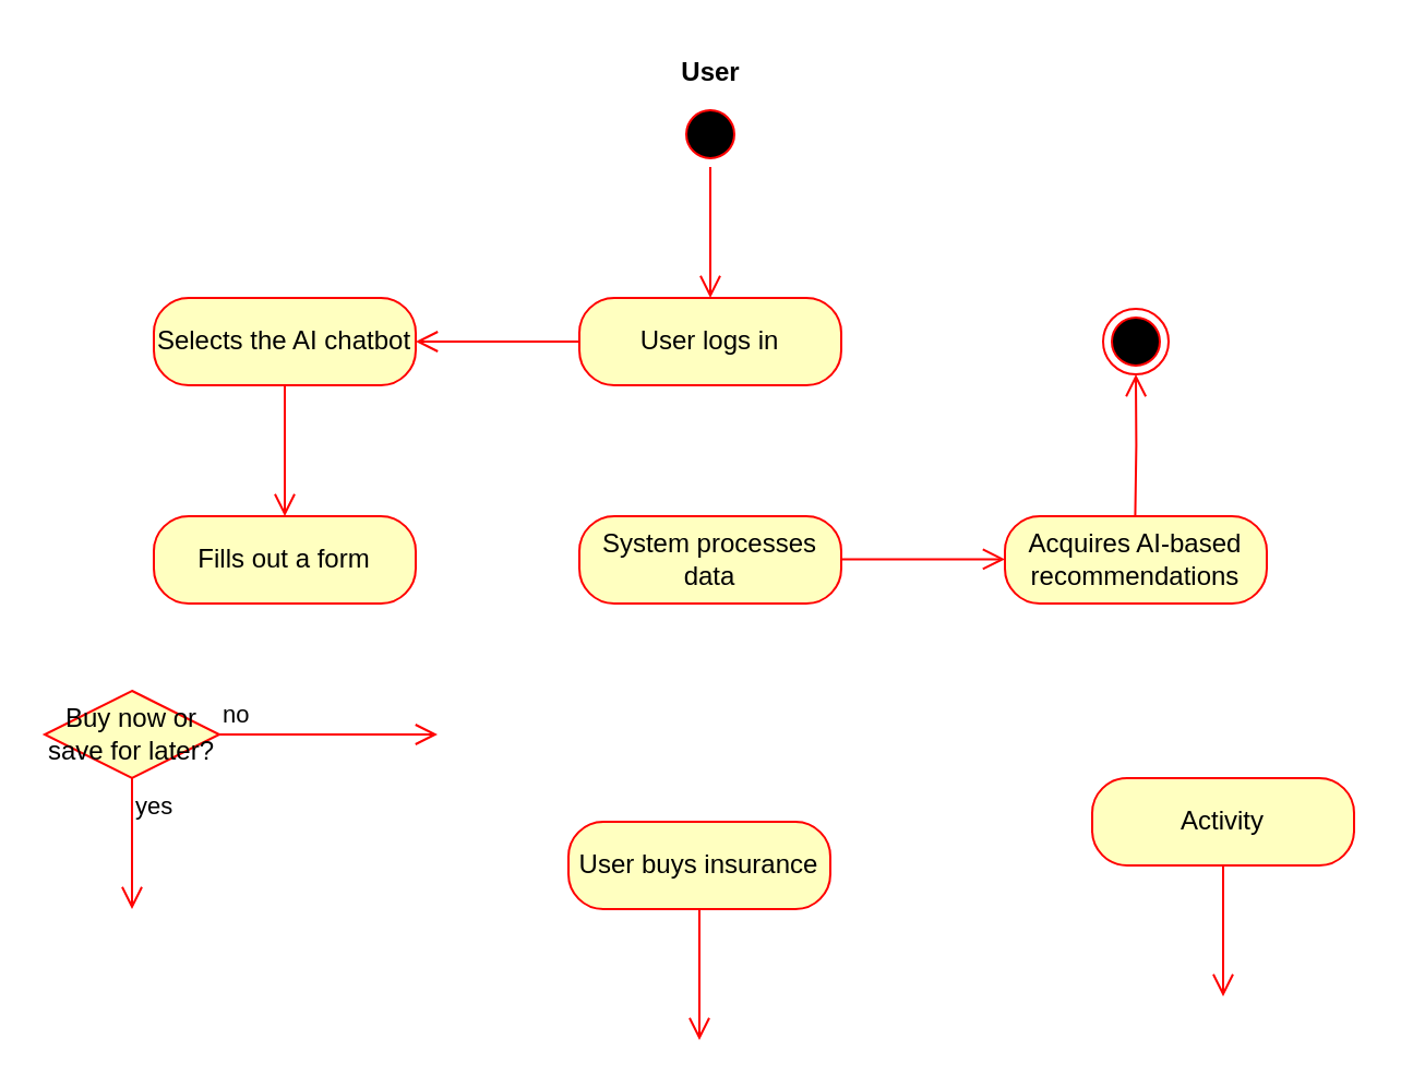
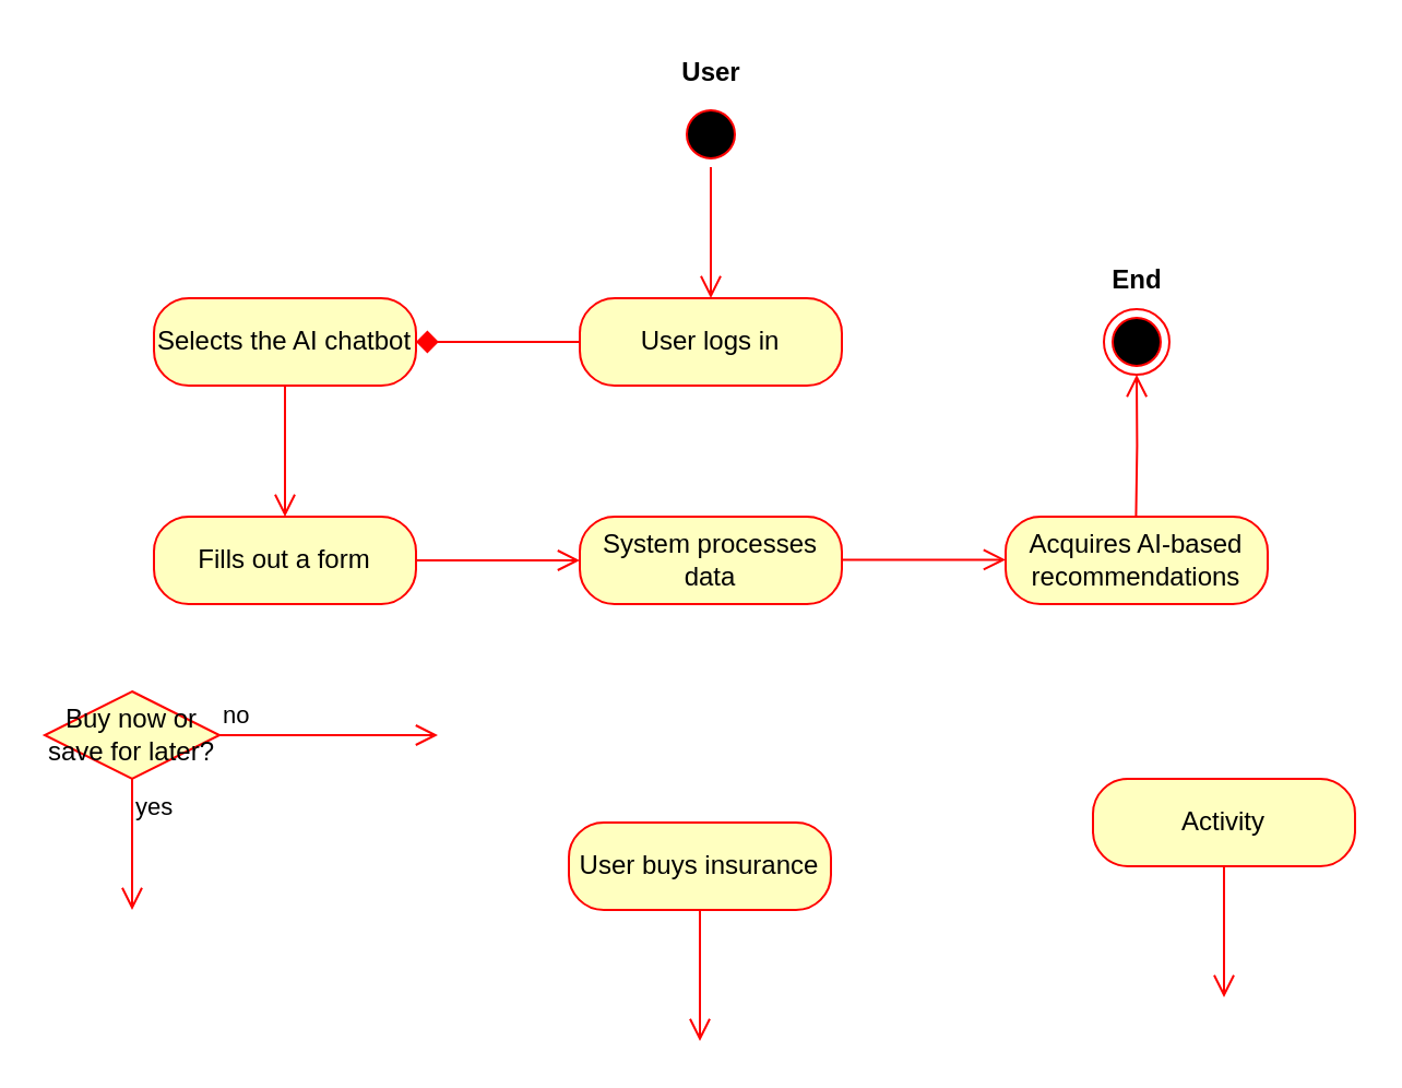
+ <mxCell id="16" value="End" style="text;align=center;fontStyle=1;verticalAlign=middle;spacingLeft=3;spacingRight=3;strokeColor=none;rotatable=0;points=[[0,0.5],[1,0.5]];portConstraint=eastwest;html=1;" vertex="1" parent="1"><mxGeometry x="480" y="115" width="80" height="26" as="geometry" /></mxCell>
- <mxCell id="7" value="" style="edgeStyle=orthogonalEdgeStyle;html=1;verticalAlign=bottom;endArrow=open;endSize=8;strokeColor=#ff0000;rounded=0;exitX=0;exitY=0.5;exitDx=0;exitDy=0;entryX=1;entryY=0.5;entryDx=0;entryDy=0;" edge="1" source="6" parent="1" target="8"><mxGeometry relative="1" as="geometry"><mxPoint x="240" y="216" as="targetPoint" /><mxPoint x="240" y="156" as="sourcePoint" /></mxGeometry></mxCell>
+ <mxCell id="7" value="" style="edgeStyle=orthogonalEdgeStyle;html=1;verticalAlign=bottom;endArrow=diamond;endSize=8;strokeColor=#ff0000;rounded=0;exitX=0;exitY=0.5;exitDx=0;exitDy=0;entryX=1;entryY=0.5;entryDx=0;entryDy=0;" edge="1" source="6" parent="1" target="8"><mxGeometry relative="1" as="geometry"><mxPoint x="240" y="216" as="targetPoint" /><mxPoint x="240" y="156" as="sourcePoint" /></mxGeometry></mxCell>
+ <mxCell id="13" value="" style="edgeStyle=orthogonalEdgeStyle;html=1;verticalAlign=bottom;endArrow=open;endSize=8;strokeColor=#ff0000;rounded=0;exitX=1;exitY=0.5;exitDx=0;exitDy=0;entryX=0;entryY=0.5;entryDx=0;entryDy=0;" edge="1" parent="1" source="12" target="10"><mxGeometry relative="1" as="geometry"><mxPoint x="40" y="376" as="targetPoint" /><mxPoint x="40.029" y="316" as="sourcePoint" /></mxGeometry></mxCell>
